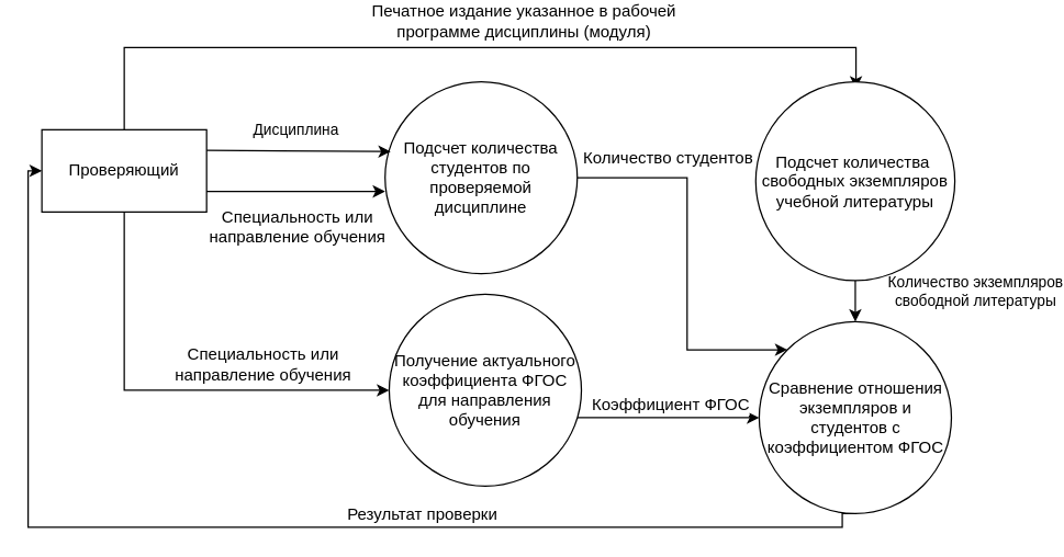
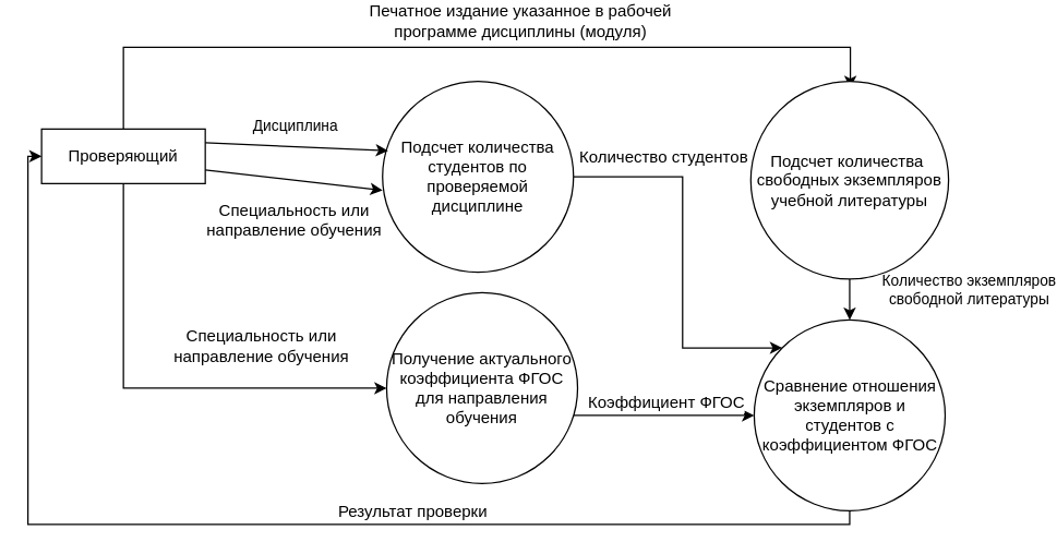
- <mxCell id="6" value="Проверяющий" style="rounded=0;whiteSpace=wrap;html=1;" vertex="1" parent="1"><mxGeometry x="30" y="80" width="120" height="60" as="geometry" /></mxCell>
+ <mxCell id="6" value="Проверяющий" style="rounded=0;whiteSpace=wrap;html=1;" vertex="1" parent="1"><mxGeometry x="30" y="80" width="120" height="40" as="geometry" /></mxCell>
